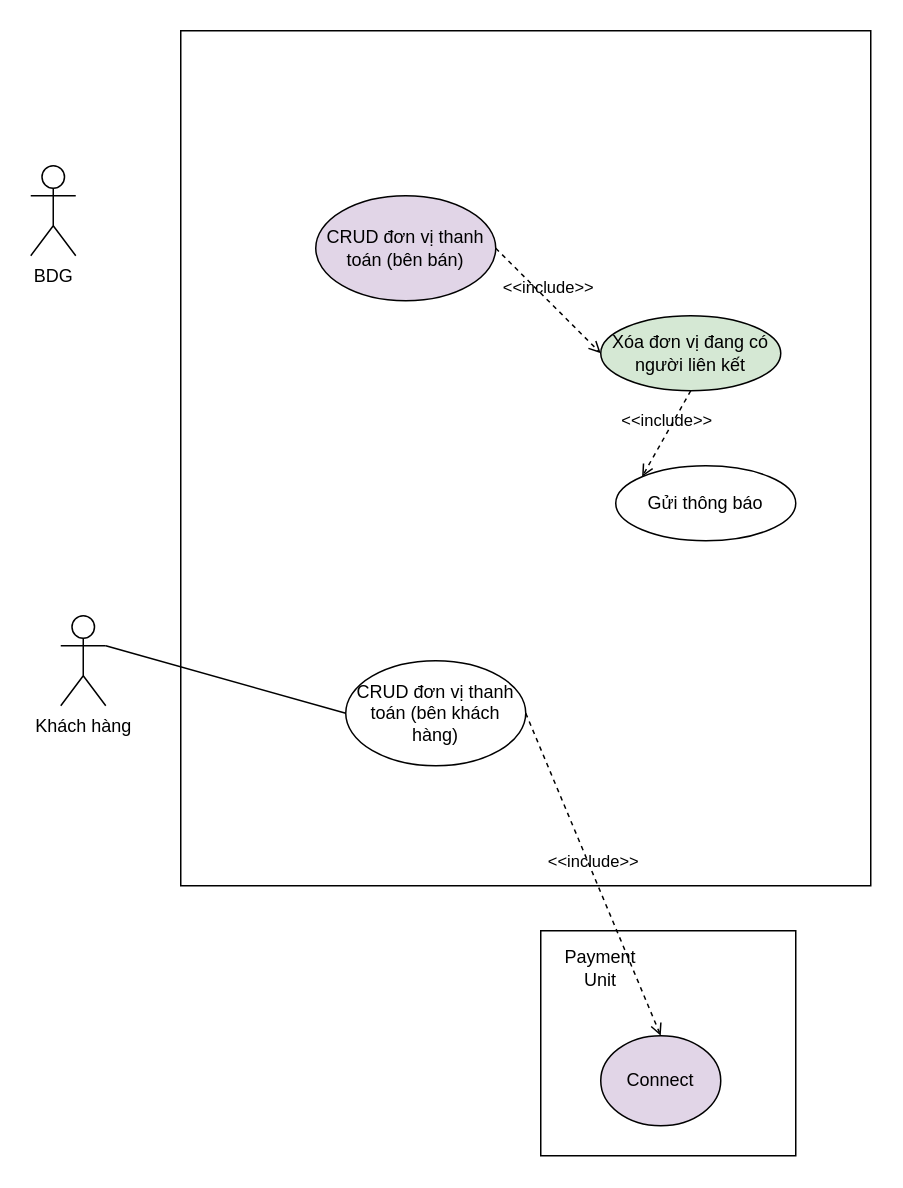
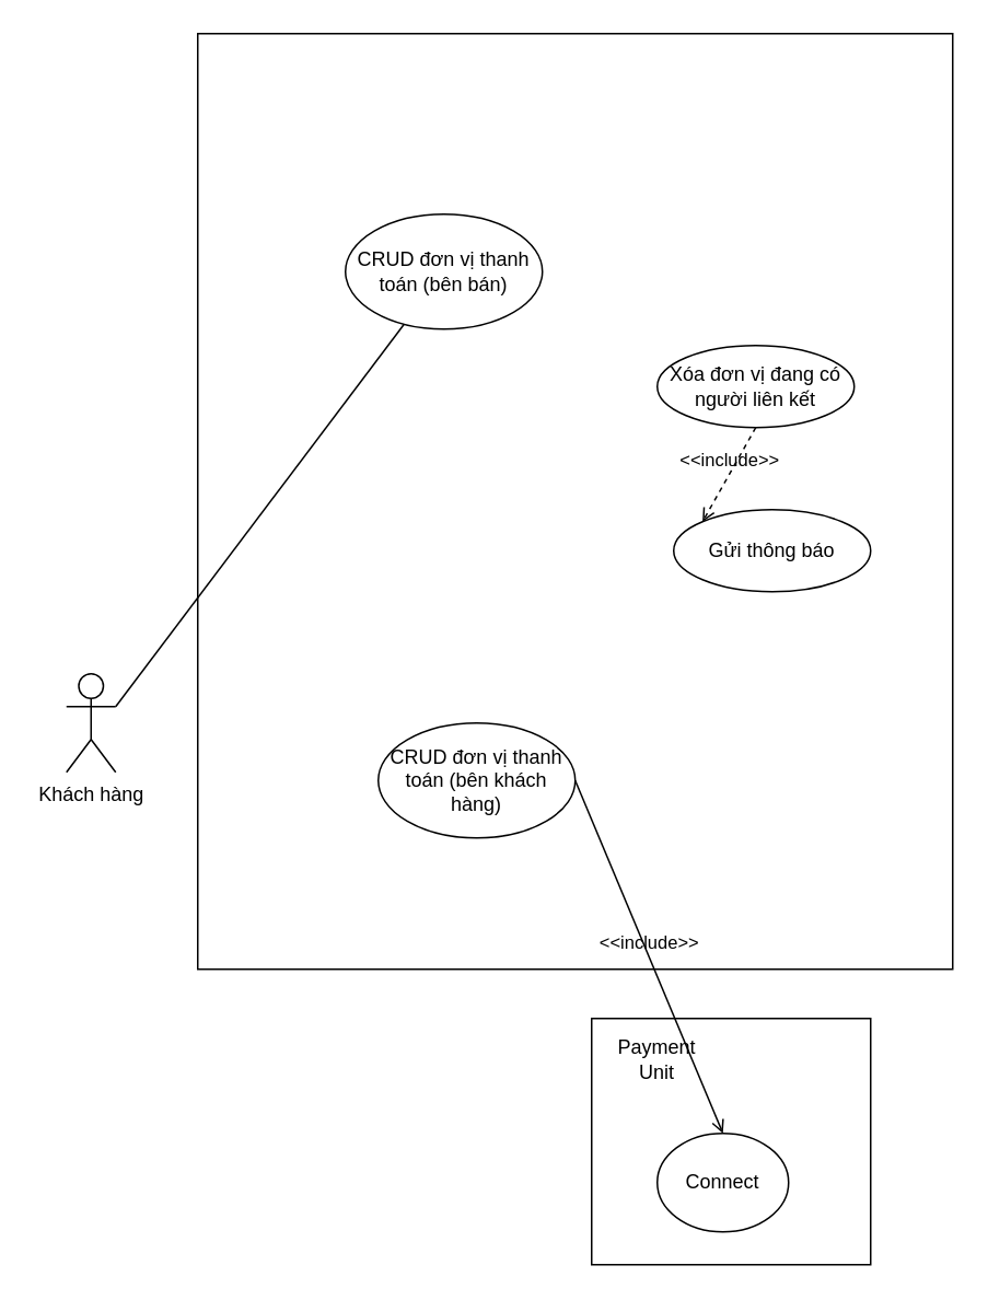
- <mxCell id="3" value="BDG" style="shape=umlActor;verticalLabelPosition=bottom;verticalAlign=top;html=1;outlineConnect=0;" parent="1" vertex="1"><mxGeometry x="20" y="110" width="30" height="60" as="geometry" /></mxCell>
- <mxCell id="4" value="CRUD đơn vị thanh toán (bên bán)" style="ellipse;whiteSpace=wrap;html=1;fillColor=#e1d5e7;" parent="1" vertex="1"><mxGeometry x="210" y="130" width="120" height="70" as="geometry" /></mxCell>
+ <mxCell id="4" value="CRUD đơn vị thanh toán (bên bán)" style="ellipse;whiteSpace=wrap;html=1;" parent="1" vertex="1"><mxGeometry x="210" y="130" width="120" height="70" as="geometry" /></mxCell>
- <mxCell id="8" value="&amp;lt;&amp;lt;include&amp;gt;&amp;gt;" style="html=1;verticalAlign=bottom;labelBackgroundColor=none;endArrow=open;endFill=0;dashed=1;rounded=0;exitX=1;exitY=0.5;exitDx=0;exitDy=0;entryX=0;entryY=0.5;entryDx=0;entryDy=0;" parent="1" source="4" target="7" edge="1"><mxGeometry width="160" relative="1" as="geometry"><mxPoint x="420" y="420" as="sourcePoint" /><mxPoint x="580" y="420" as="targetPoint" /></mxGeometry></mxCell>
- <mxCell id="7" value="Xóa đơn vị đang có người liên kết" style="ellipse;whiteSpace=wrap;html=1;fillColor=#d5e8d4;" parent="1" vertex="1"><mxGeometry x="400" y="210" width="120" height="50" as="geometry" /></mxCell>
+ <mxCell id="7" value="Xóa đơn vị đang có người liên kết" style="ellipse;whiteSpace=wrap;html=1;" parent="1" vertex="1"><mxGeometry x="400" y="210" width="120" height="50" as="geometry" /></mxCell>
- <mxCell id="11" value="" style="endArrow=none;html=1;rounded=0;exitX=1;exitY=0.333;exitDx=0;exitDy=0;exitPerimeter=0;entryX=0;entryY=0.5;entryDx=0;entryDy=0;" parent="1" source="10" target="5" edge="1"><mxGeometry width="50" height="50" relative="1" as="geometry"><mxPoint x="20" y="160" as="sourcePoint" /><mxPoint x="220" y="175" as="targetPoint" /></mxGeometry></mxCell>
+ <mxCell id="11" value="" style="endArrow=none;html=1;rounded=0;exitX=1;exitY=0.333;exitDx=0;exitDy=0;exitPerimeter=0;" parent="1" source="10" target="4" edge="1"><mxGeometry width="50" height="50" relative="1" as="geometry"><mxPoint x="20" y="160" as="sourcePoint" /><mxPoint x="220" y="175" as="targetPoint" /></mxGeometry></mxCell>
- <mxCell id="15" value="&amp;lt;&amp;lt;include&amp;gt;&amp;gt;" style="html=1;verticalAlign=bottom;labelBackgroundColor=none;endArrow=open;endFill=0;dashed=1;rounded=0;exitX=1;exitY=0.5;exitDx=0;exitDy=0;entryX=0.5;entryY=0;entryDx=0;entryDy=0;" parent="1" source="5" target="14" edge="1"><mxGeometry width="160" relative="1" as="geometry"><mxPoint x="290" y="630" as="sourcePoint" /><mxPoint x="450" y="630" as="targetPoint" /></mxGeometry></mxCell>
+ <mxCell id="15" value="&amp;lt;&amp;lt;include&amp;gt;&amp;gt;" style="html=1;verticalAlign=bottom;labelBackgroundColor=none;endArrow=open;endFill=0;dashed=0;rounded=0;exitX=1;exitY=0.5;exitDx=0;exitDy=0;entryX=0.5;entryY=0;entryDx=0;entryDy=0;" parent="1" source="5" target="14" edge="1"><mxGeometry width="160" relative="1" as="geometry"><mxPoint x="290" y="630" as="sourcePoint" /><mxPoint x="450" y="630" as="targetPoint" /></mxGeometry></mxCell>
- <mxCell id="14" value="Connect" style="ellipse;whiteSpace=wrap;html=1;fillColor=#e1d5e7;" parent="1" vertex="1"><mxGeometry x="400" y="690" width="80" height="60" as="geometry" /></mxCell>
+ <mxCell id="14" value="Connect" style="ellipse;whiteSpace=wrap;html=1;" parent="1" vertex="1"><mxGeometry x="400" y="690" width="80" height="60" as="geometry" /></mxCell>
